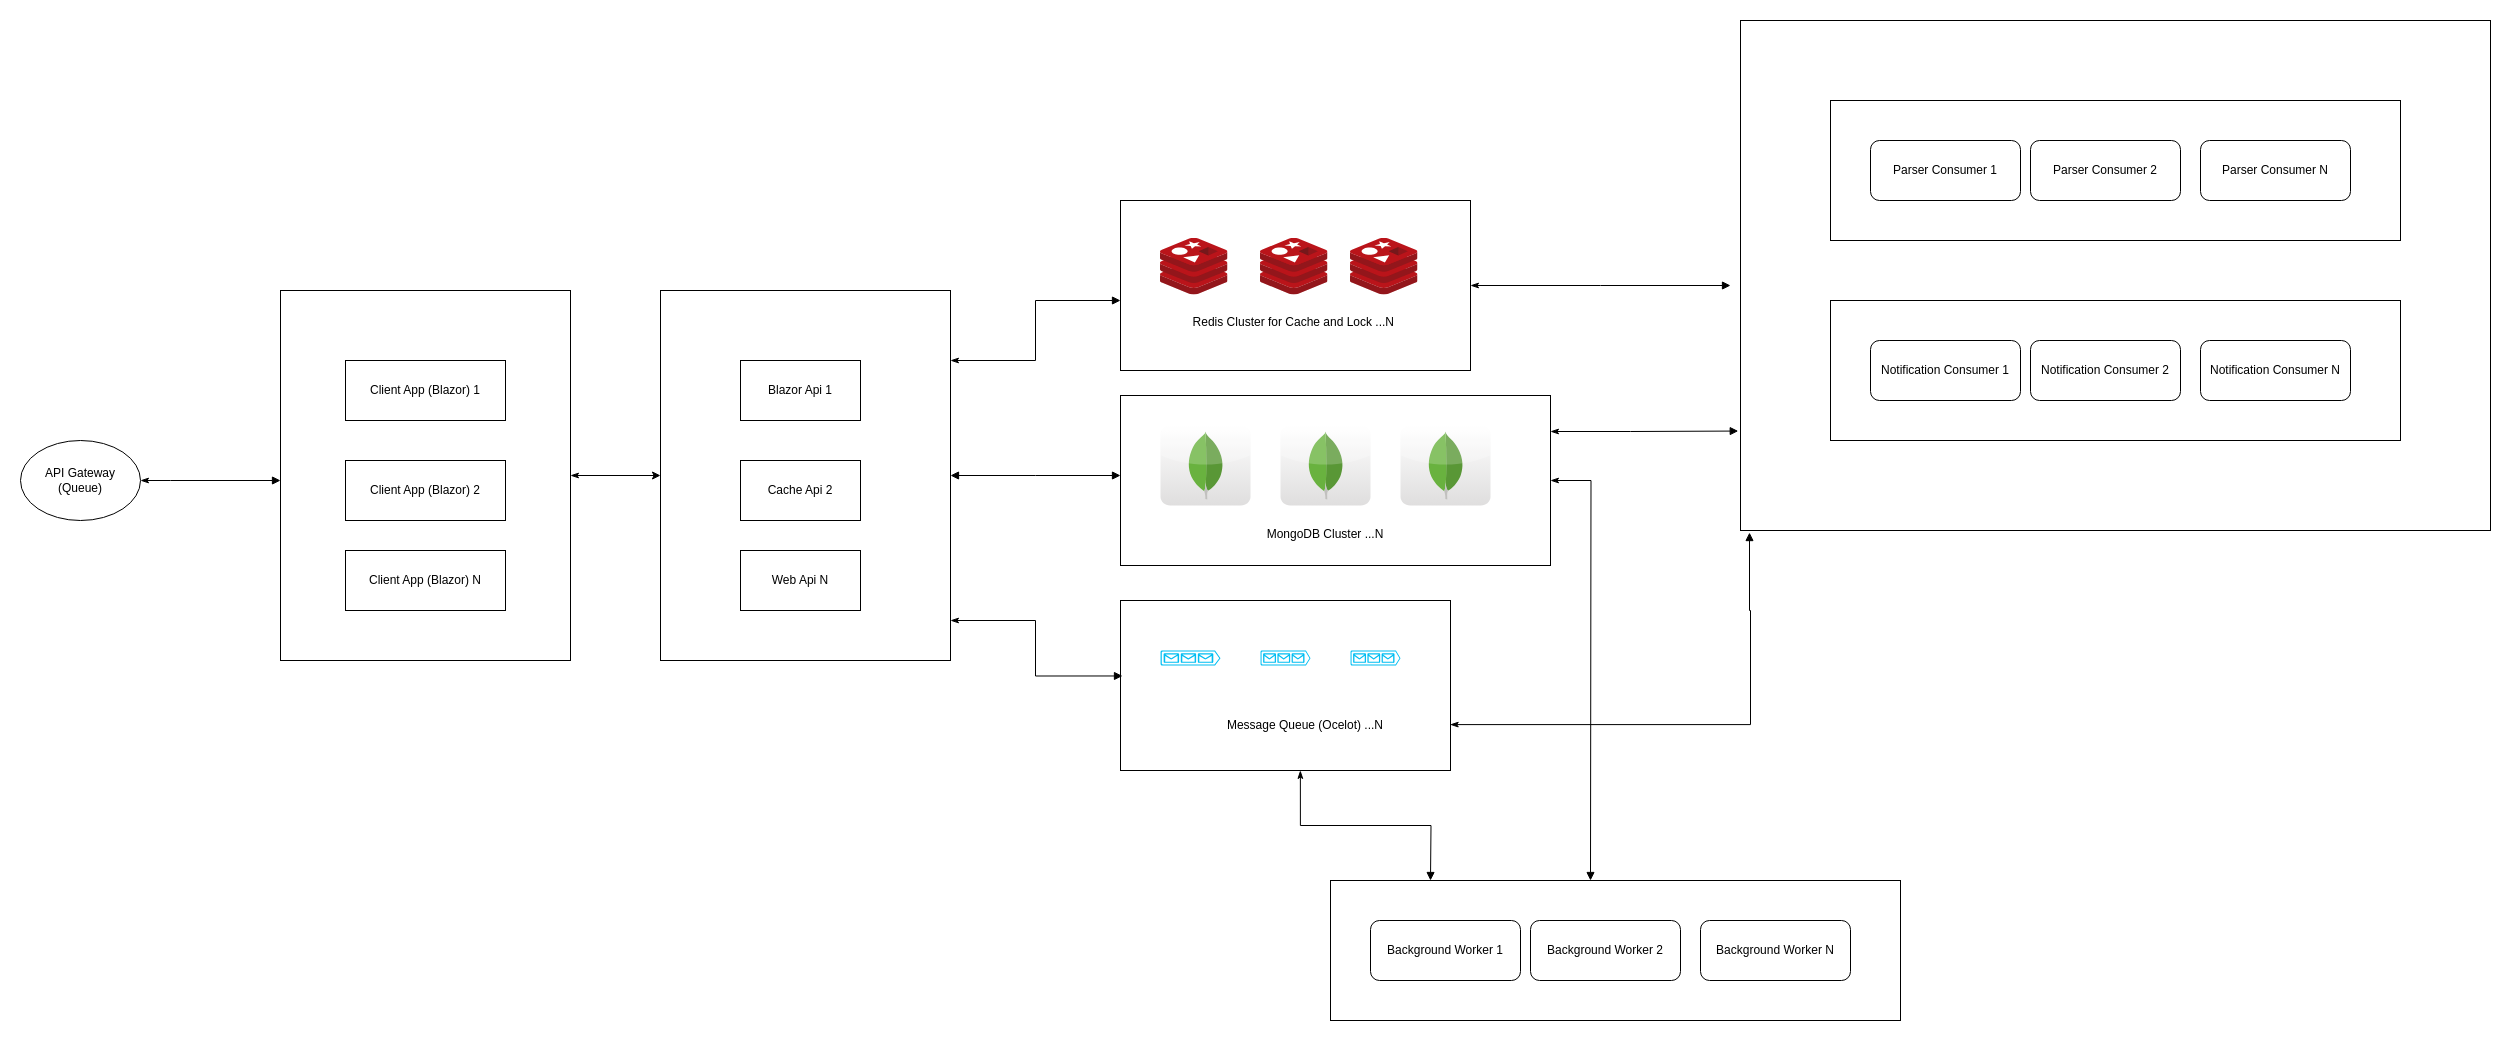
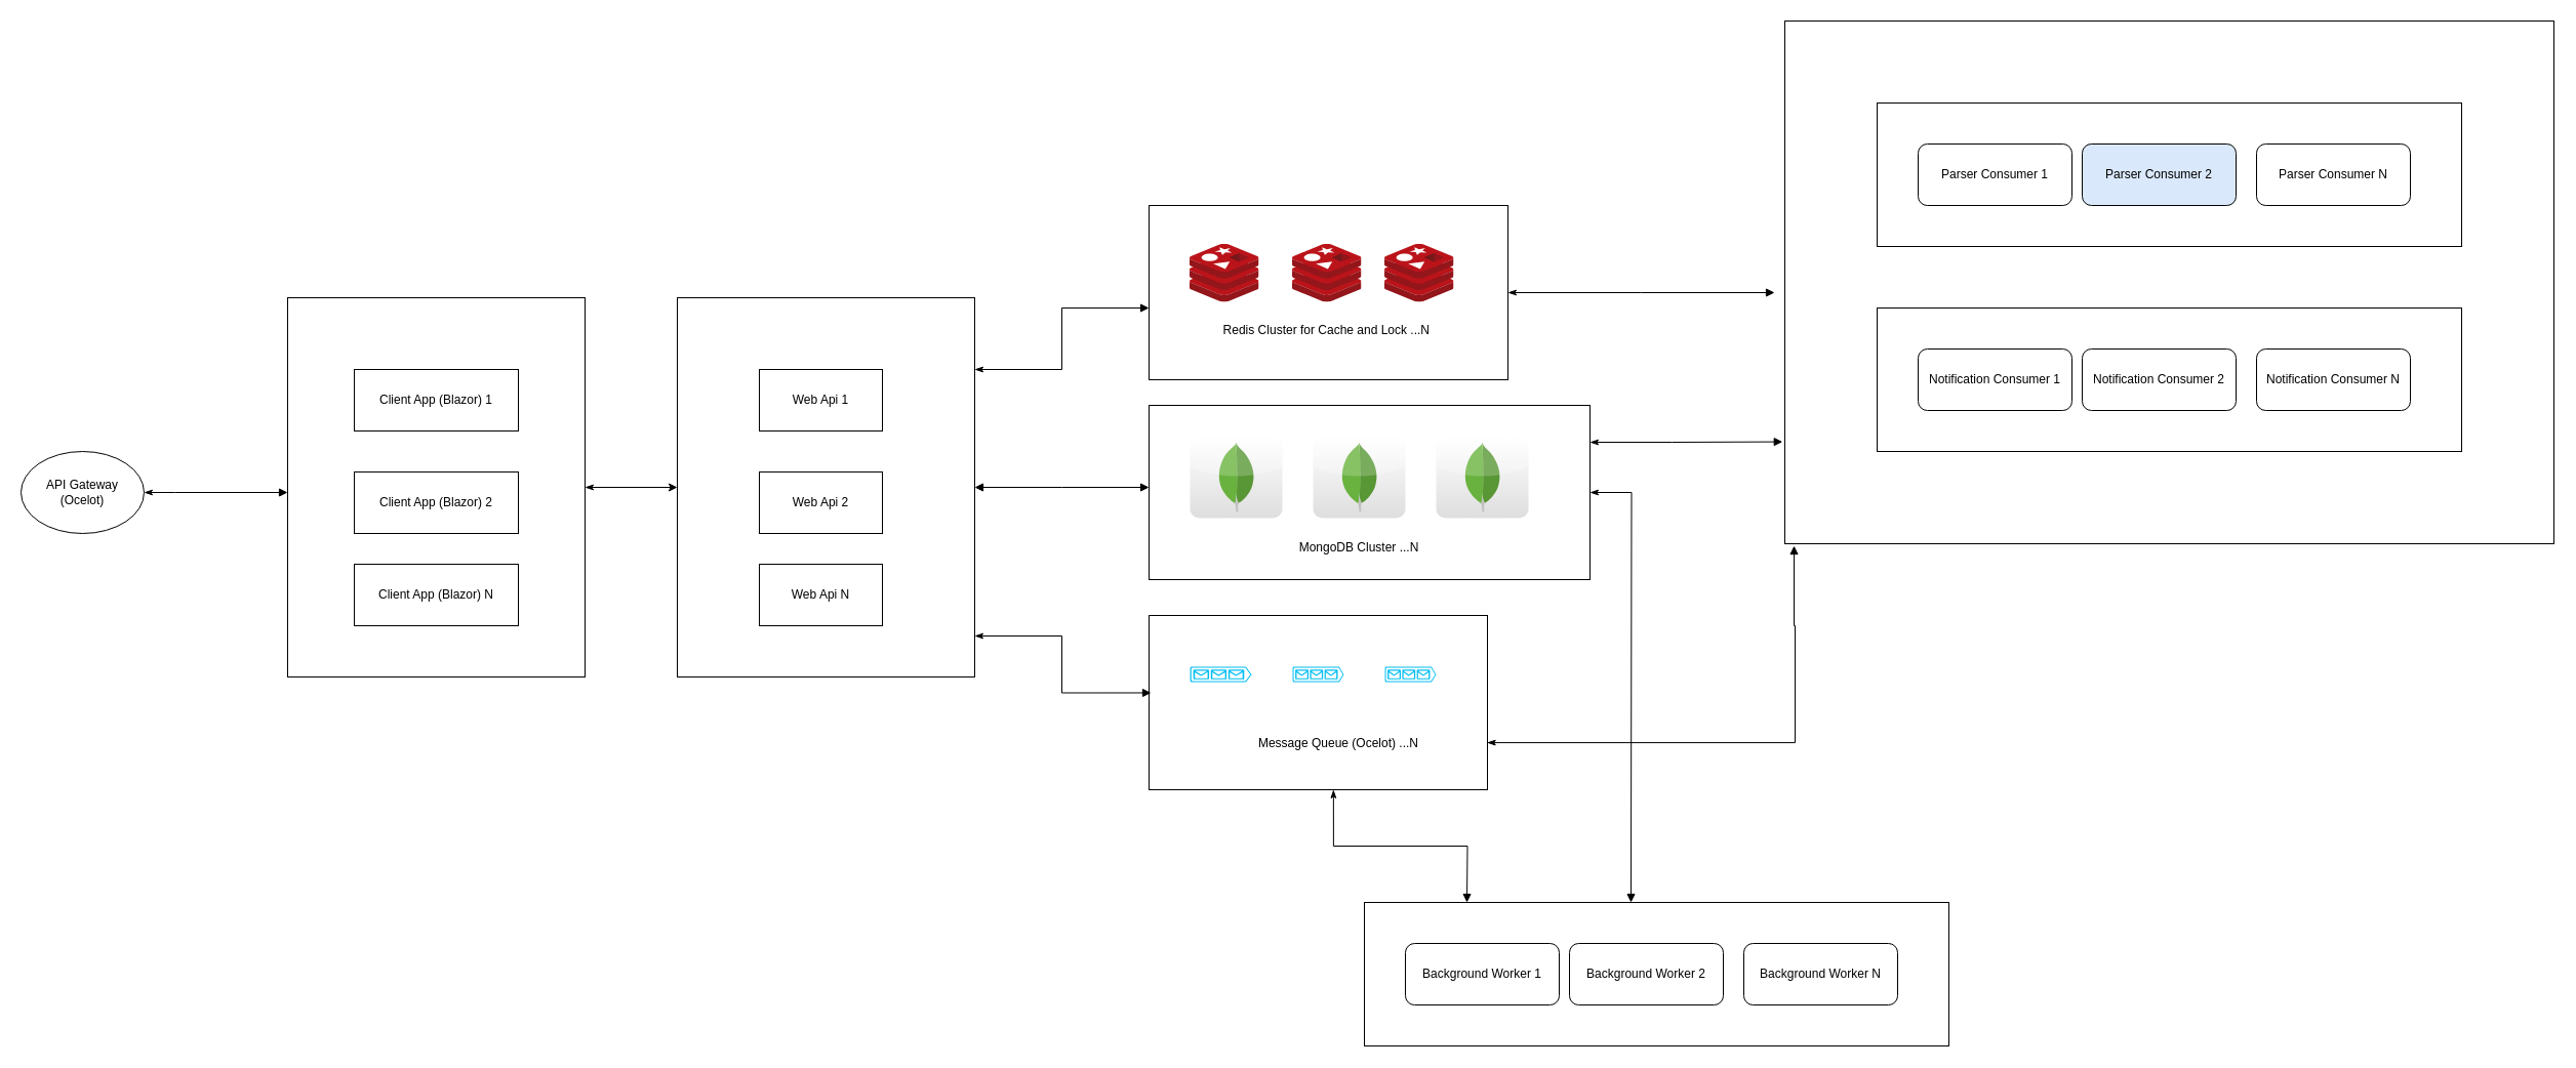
- <mxCell id="51" value="Parser Consumer 2" style="rounded=1;whiteSpace=wrap;html=1;" vertex="1" parent="48"><mxGeometry x="200" y="40" width="150" height="60" as="geometry" /></mxCell>
+ <mxCell id="51" value="Parser Consumer 2" style="rounded=1;whiteSpace=wrap;html=1;fillColor=#dae8fc;" vertex="1" parent="48"><mxGeometry x="200" y="40" width="150" height="60" as="geometry" /></mxCell>
- <mxCell id="21" value="Blazor Api 1" style="rounded=0;whiteSpace=wrap;html=1;" vertex="1" parent="19"><mxGeometry x="80" y="70" width="120" height="60" as="geometry" /></mxCell>
+ <mxCell id="21" value="Web Api 1" style="rounded=0;whiteSpace=wrap;html=1;" vertex="1" parent="19"><mxGeometry x="80" y="70" width="120" height="60" as="geometry" /></mxCell>
- <mxCell id="32" value="API Gateway&lt;br&gt;(Queue)" style="ellipse;whiteSpace=wrap;html=1;" vertex="1" parent="1"><mxGeometry x="20" y="440" width="120" height="80" as="geometry" /></mxCell>
+ <mxCell id="32" value="API Gateway&lt;br&gt;(Ocelot)" style="ellipse;whiteSpace=wrap;html=1;" vertex="1" parent="1"><mxGeometry x="20" y="440" width="120" height="80" as="geometry" /></mxCell>
- <mxCell id="22" value="Cache Api 2" style="rounded=0;whiteSpace=wrap;html=1;" vertex="1" parent="19"><mxGeometry x="80" y="170" width="120" height="60" as="geometry" /></mxCell>
+ <mxCell id="22" value="Web Api 2" style="rounded=0;whiteSpace=wrap;html=1;" vertex="1" parent="19"><mxGeometry x="80" y="170" width="120" height="60" as="geometry" /></mxCell>
